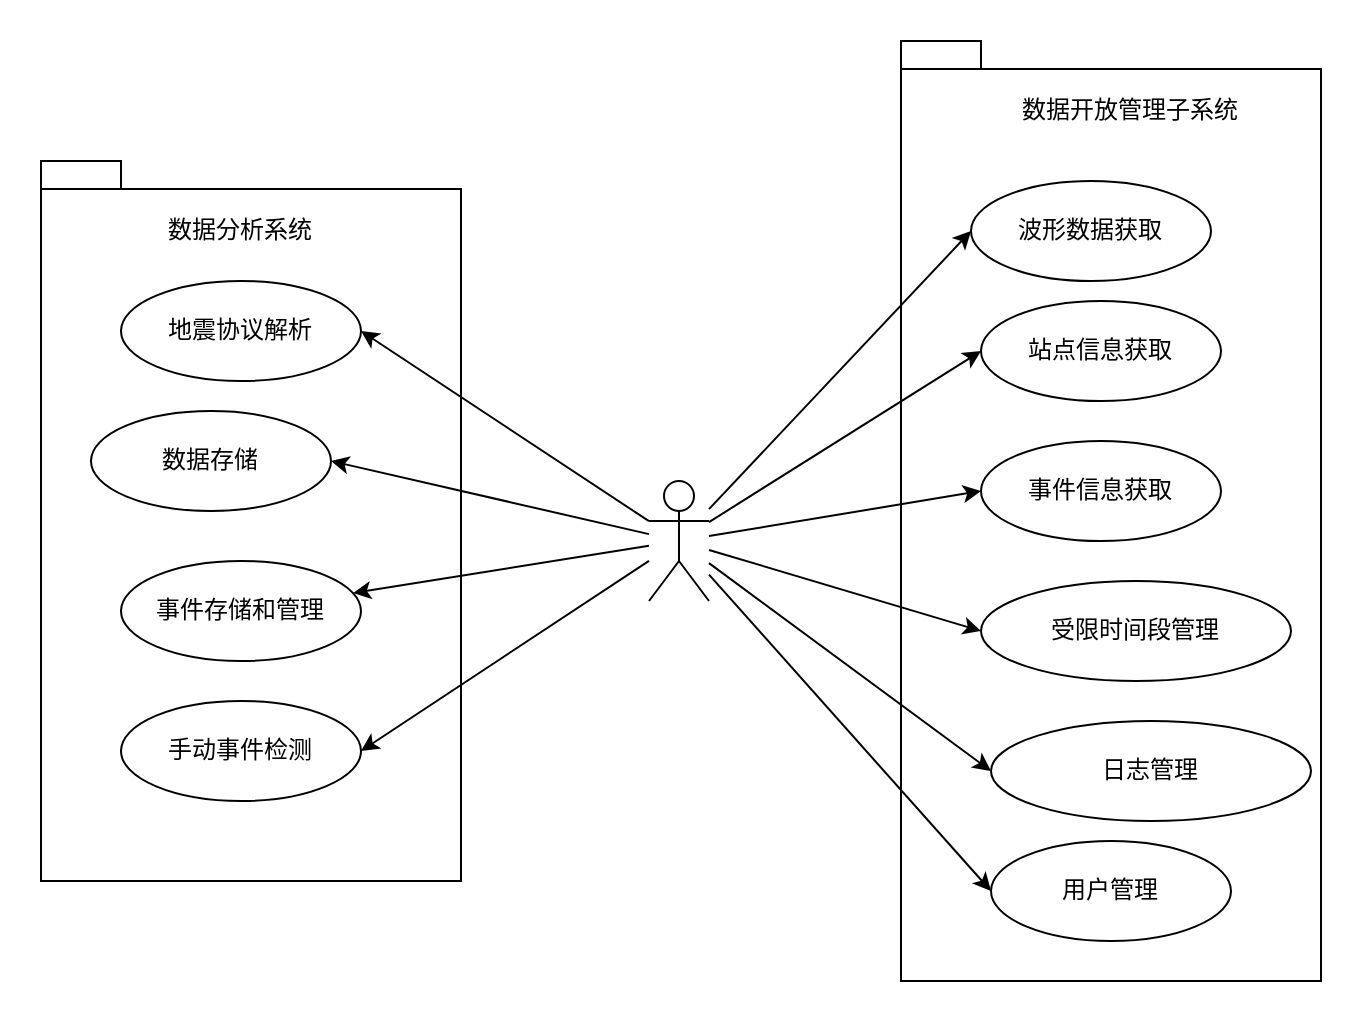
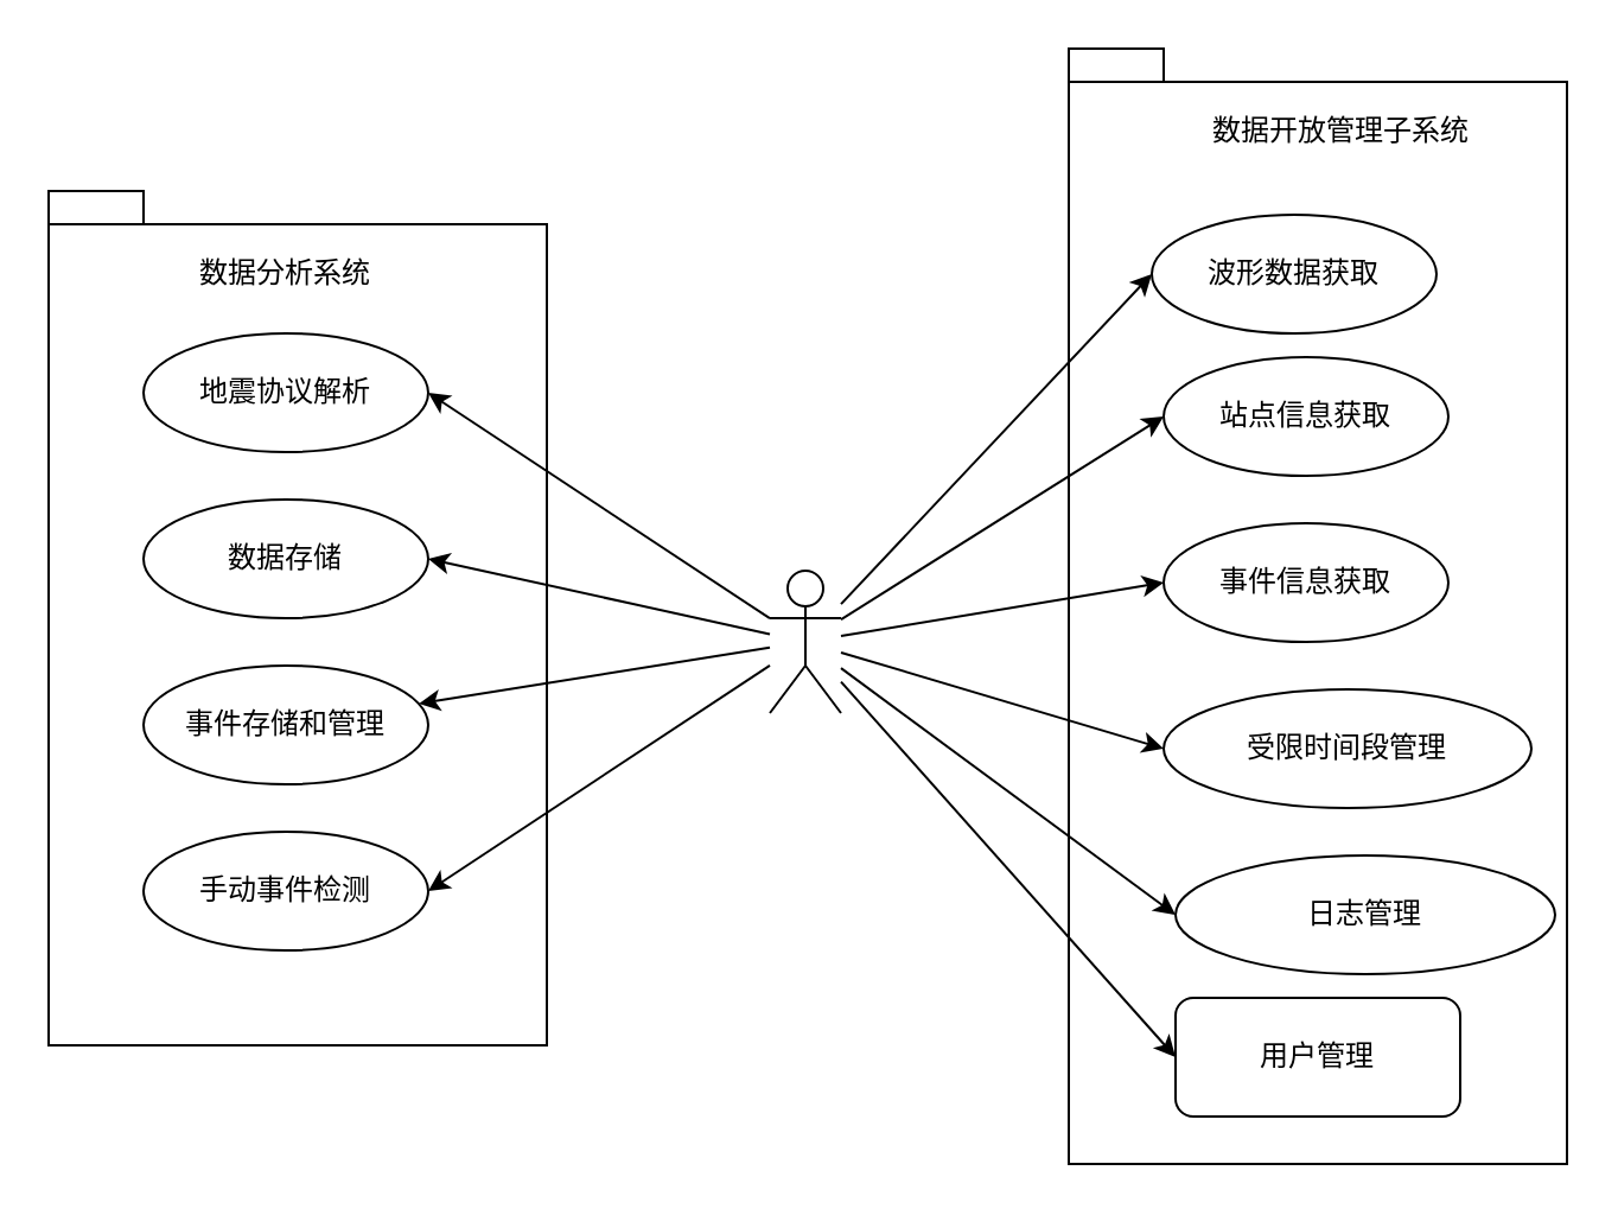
- <mxCell id="16" value="数据存储" style="ellipse;whiteSpace=wrap;html=1;" vertex="1" parent="1"><mxGeometry x="45" y="205" width="120" height="50" as="geometry" /></mxCell>
+ <mxCell id="16" value="数据存储" style="ellipse;whiteSpace=wrap;html=1;" vertex="1" parent="1"><mxGeometry x="60" y="210" width="120" height="50" as="geometry" /></mxCell>
- <mxCell id="26" value="用户管理" style="ellipse;whiteSpace=wrap;html=1;" vertex="1" parent="1"><mxGeometry x="495" y="420" width="120" height="50" as="geometry" /></mxCell>
+ <mxCell id="26" value="用户管理" style="whiteSpace=wrap;html=1;rounded=1;" vertex="1" parent="1"><mxGeometry x="495" y="420" width="120" height="50" as="geometry" /></mxCell>
